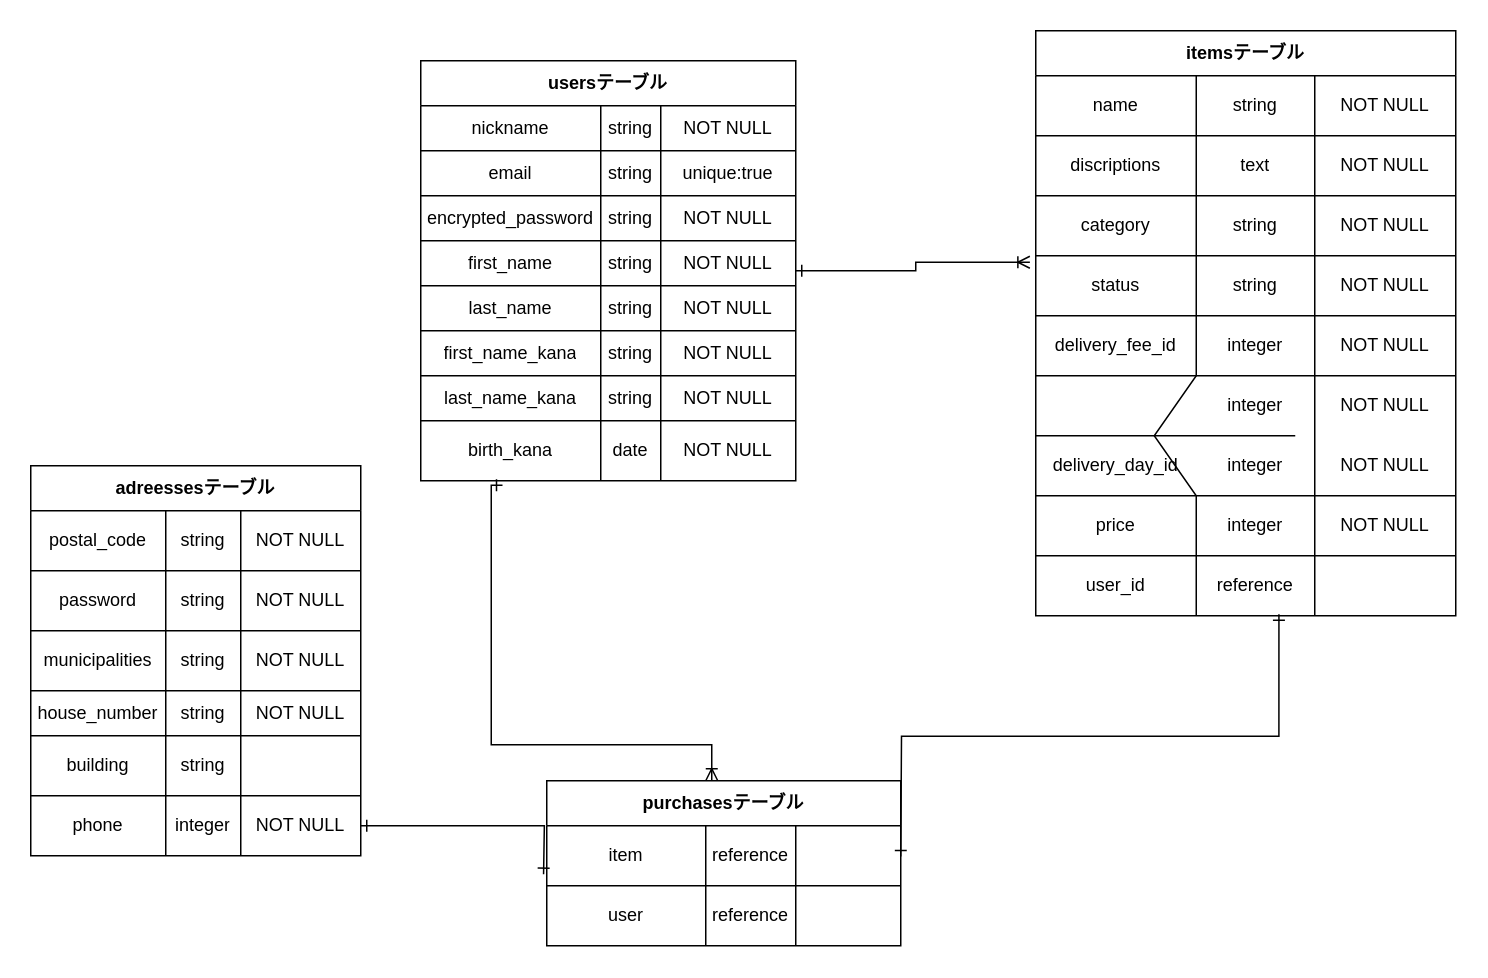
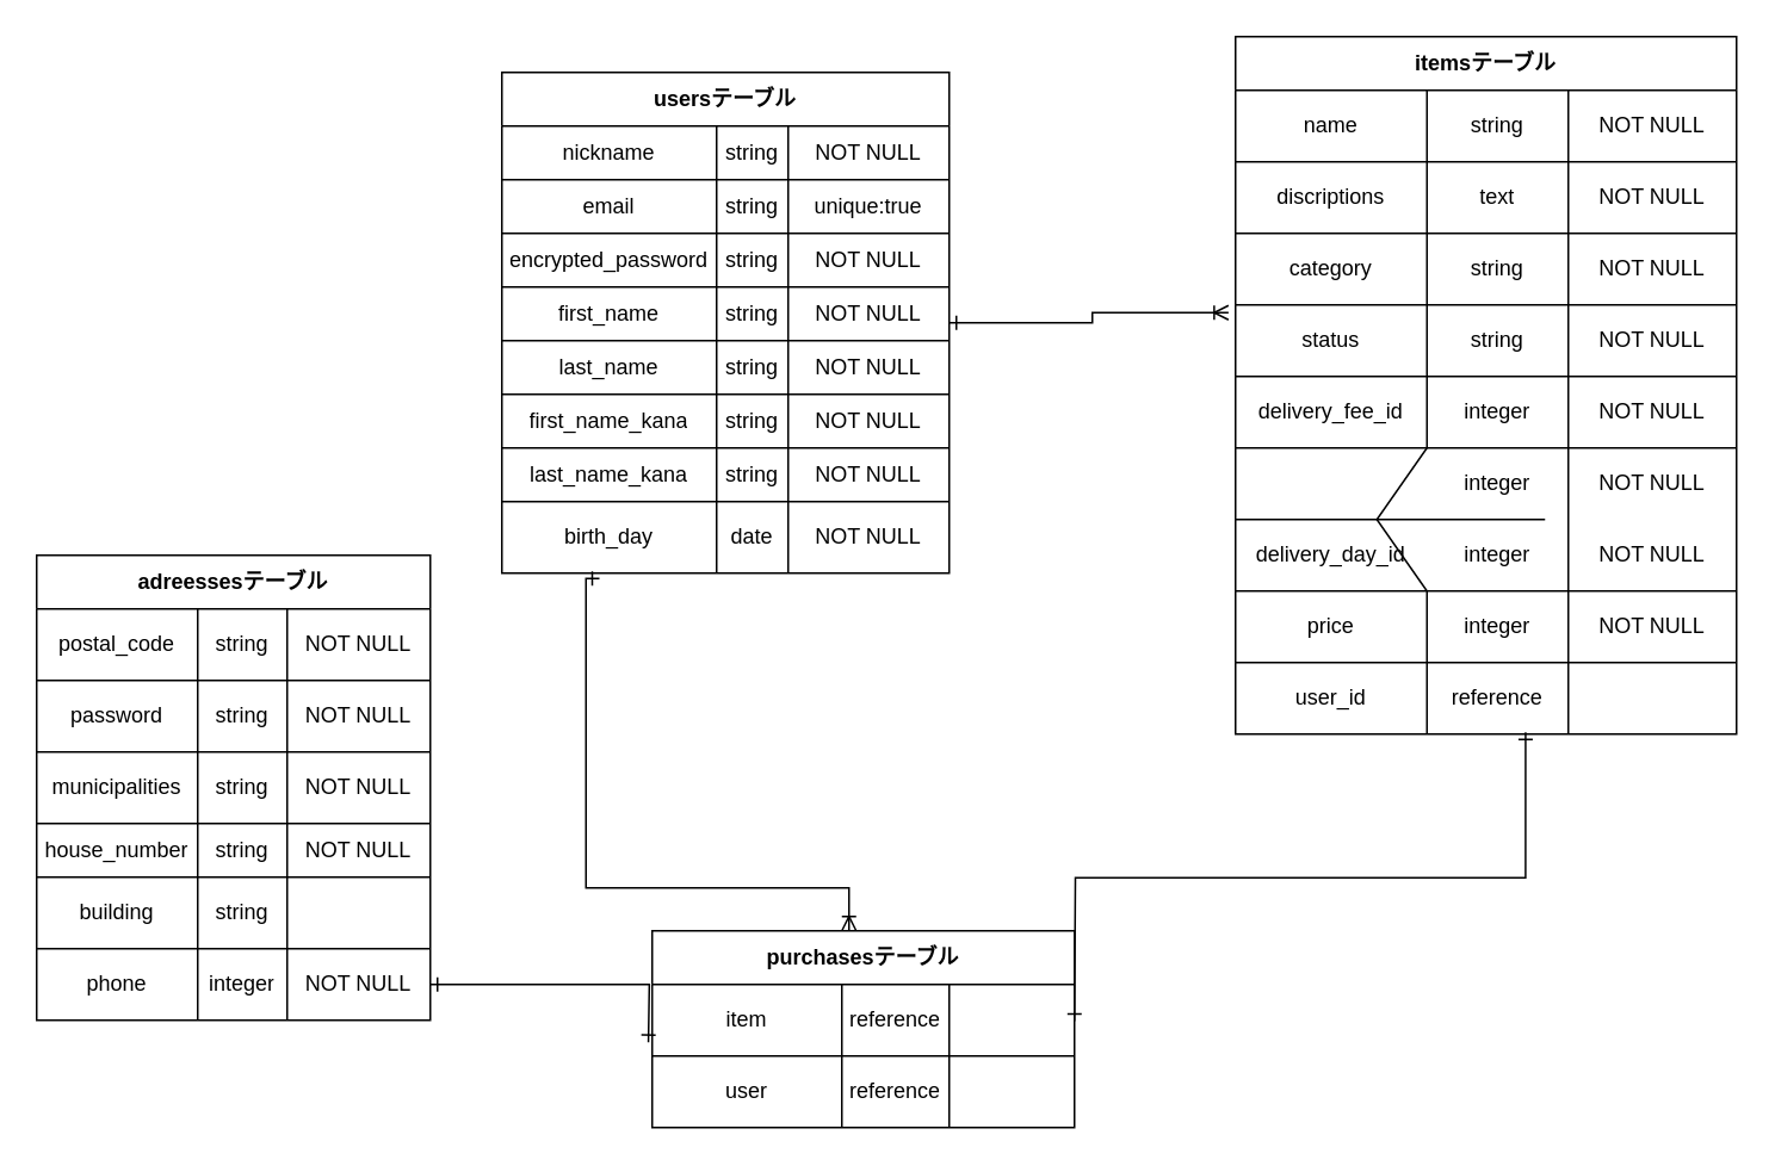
- <mxCell id="33" value="birth_kana" style="shape=partialRectangle;html=1;whiteSpace=wrap;connectable=0;fillColor=none;top=0;left=0;bottom=0;right=0;overflow=hidden;" vertex="1" parent="32"><mxGeometry width="120" height="40" as="geometry" /></mxCell>
+ <mxCell id="33" value="birth_day" style="shape=partialRectangle;html=1;whiteSpace=wrap;connectable=0;fillColor=none;top=0;left=0;bottom=0;right=0;overflow=hidden;" vertex="1" parent="32"><mxGeometry width="120" height="40" as="geometry" /></mxCell>
